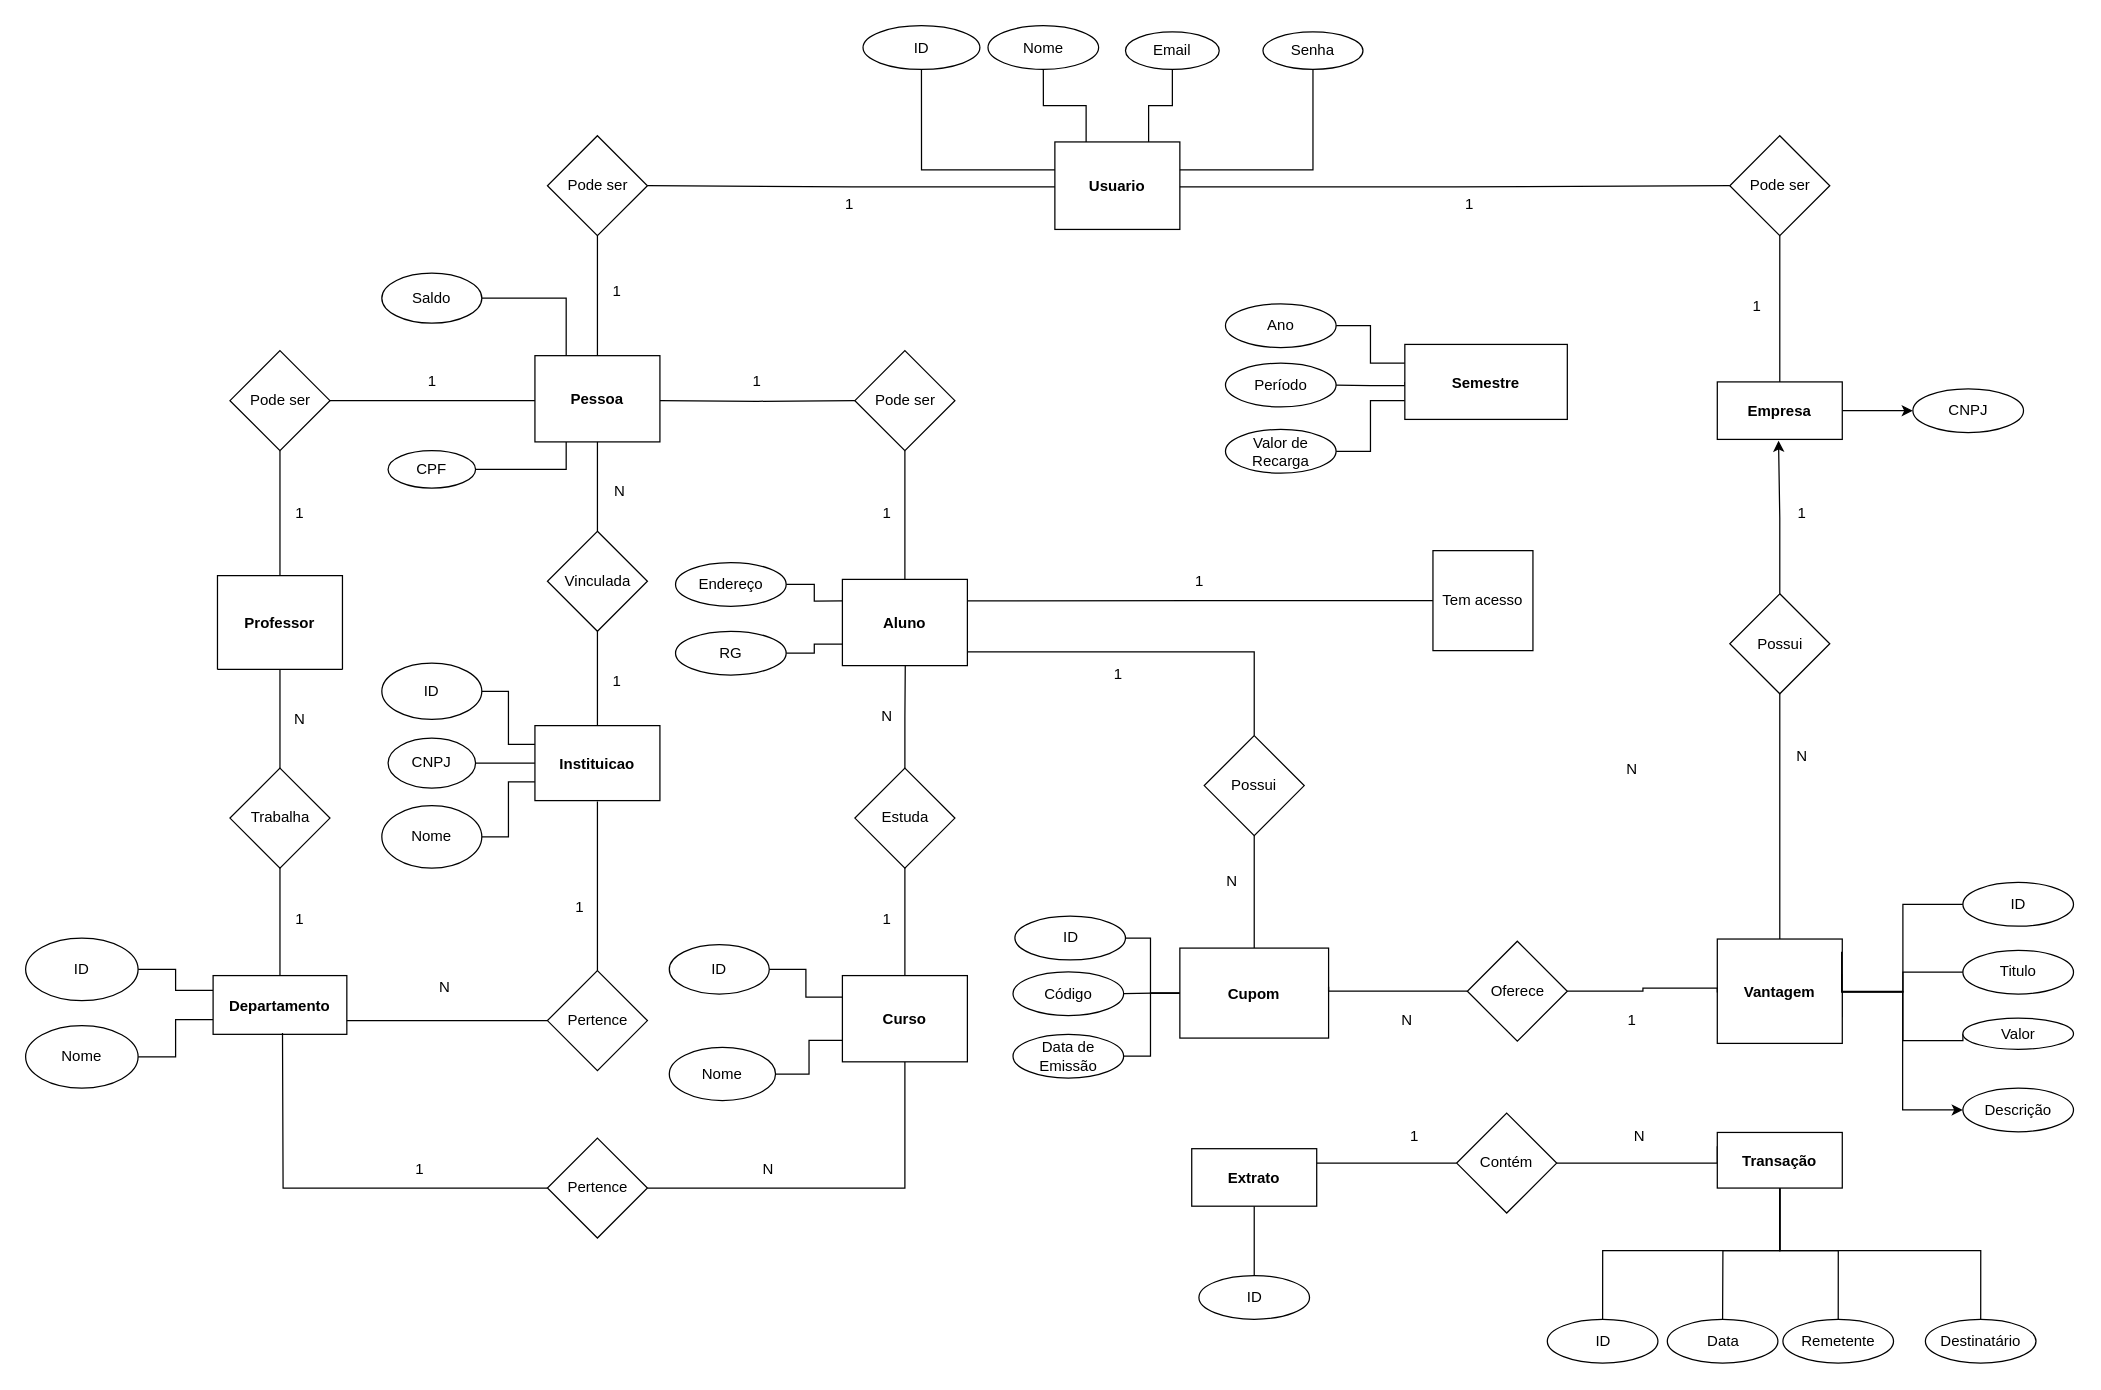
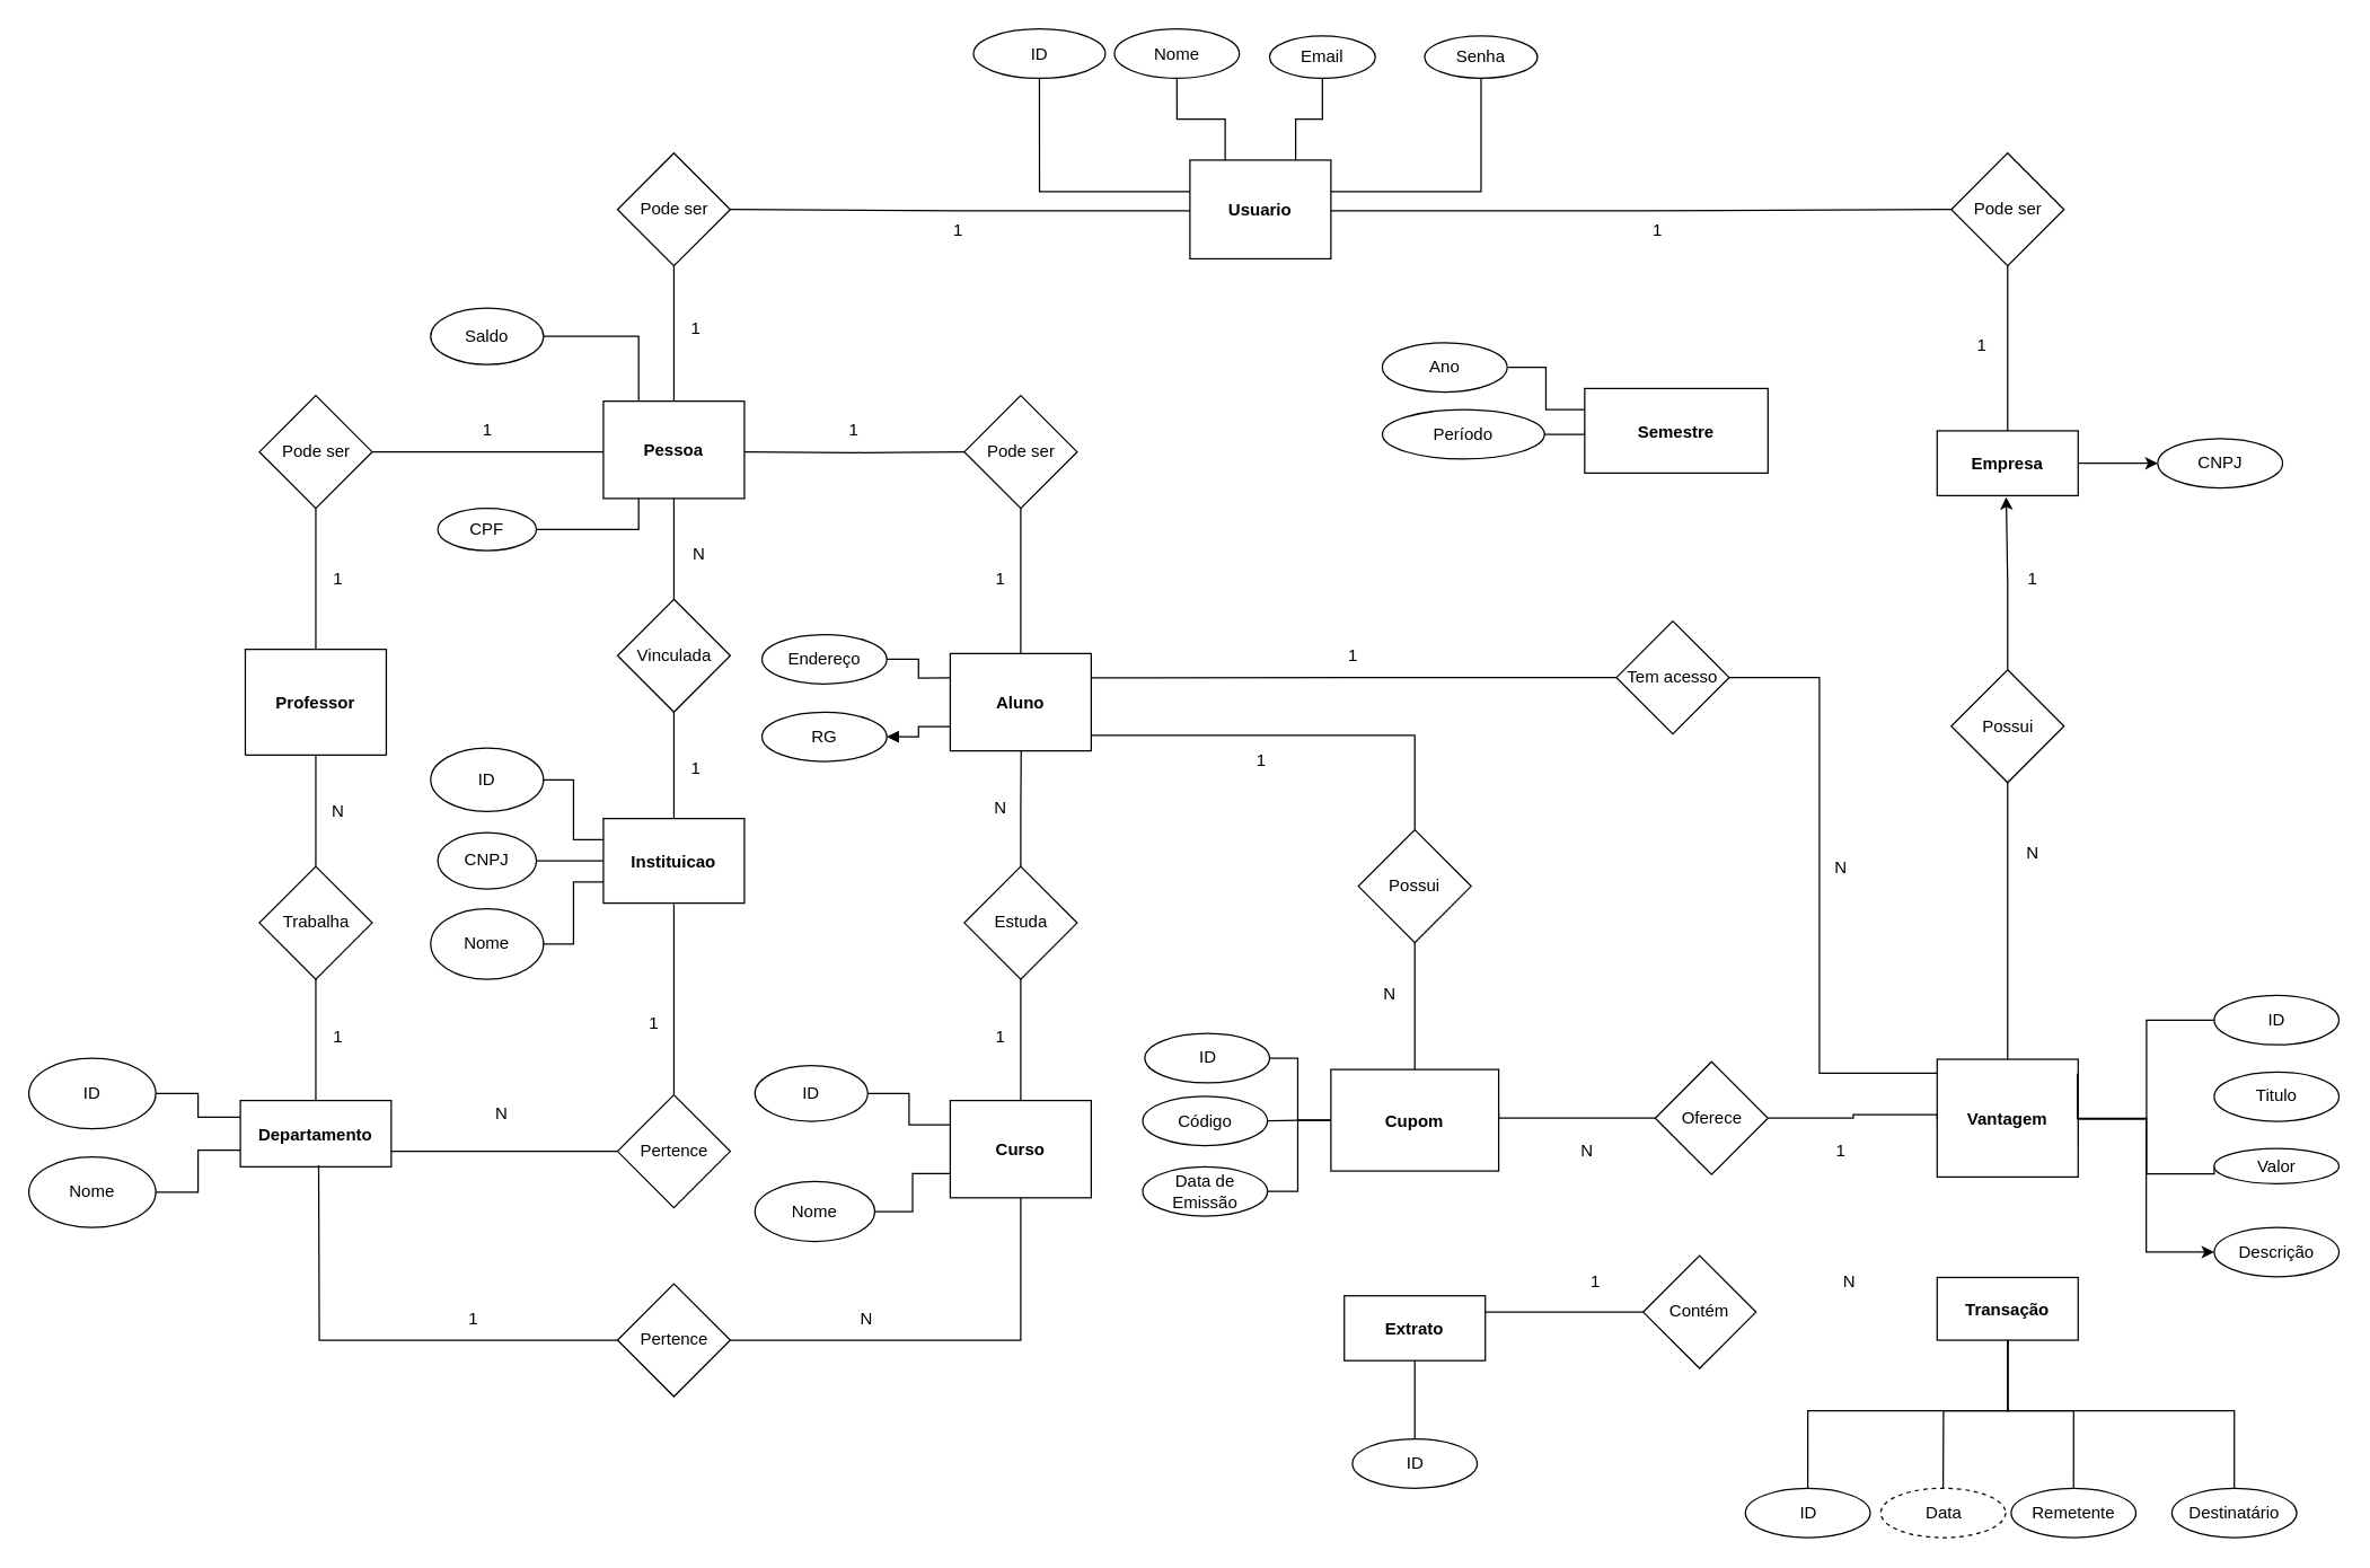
- <mxCell id="155" value="Período" style="ellipse;whiteSpace=wrap;html=1;" parent="1" vertex="1"><mxGeometry x="980" y="290" width="88.5" height="35" as="geometry" /></mxCell>
+ <mxCell id="155" value="Período" style="ellipse;whiteSpace=wrap;html=1;" parent="1" vertex="1"><mxGeometry x="980" y="290" width="115" height="35" as="geometry" /></mxCell>
- <mxCell id="48" style="edgeStyle=orthogonalEdgeStyle;rounded=0;orthogonalLoop=1;jettySize=auto;html=1;exitX=0;exitY=0.75;exitDx=0;exitDy=0;entryX=1;entryY=0.5;entryDx=0;entryDy=0;endArrow=none;startFill=0;" parent="1" source="49" target="154" edge="1"><mxGeometry relative="1" as="geometry" /></mxCell>
- <mxCell id="154" value="Valor de Recarga" style="ellipse;whiteSpace=wrap;html=1;" parent="1" vertex="1"><mxGeometry x="980" y="343" width="88.5" height="35" as="geometry" /></mxCell>
- <mxCell id="129" value="Tem acesso" style="whiteSpace=wrap;html=1;rounded=0;" parent="1" vertex="1"><mxGeometry x="1146" y="440" width="80" height="80" as="geometry" /></mxCell>
+ <mxCell id="129" value="Tem acesso" style="rhombus;whiteSpace=wrap;html=1;" parent="1" vertex="1"><mxGeometry x="1146" y="440" width="80" height="80" as="geometry" /></mxCell>
- <mxCell id="17" style="edgeStyle=orthogonalEdgeStyle;rounded=0;orthogonalLoop=1;jettySize=auto;html=1;exitX=0;exitY=0.75;exitDx=0;exitDy=0;entryX=1;entryY=0.5;entryDx=0;entryDy=0;endArrow=none;startFill=0;" parent="1" source="18" target="152" edge="1"><mxGeometry relative="1" as="geometry" /></mxCell>
+ <mxCell id="17" style="edgeStyle=orthogonalEdgeStyle;rounded=0;orthogonalLoop=1;jettySize=auto;html=1;exitX=0;exitY=0.75;exitDx=0;exitDy=0;entryX=1;entryY=0.5;entryDx=0;entryDy=0;endArrow=block;startFill=0;" parent="1" source="18" target="152" edge="1"><mxGeometry relative="1" as="geometry" /></mxCell>
+ <mxCell id="39" style="edgeStyle=orthogonalEdgeStyle;rounded=0;orthogonalLoop=1;jettySize=auto;html=1;exitX=0.01;exitY=0.119;exitDx=0;exitDy=0;exitPerimeter=0;entryX=1;entryY=0.5;entryDx=0;entryDy=0;endArrow=none;startFill=0;startArrow=none;" parent="1" source="42" target="129" edge="1"><mxGeometry relative="1" as="geometry"><mxPoint x="1170" y="380" as="targetPoint" /><Array as="points"><mxPoint x="1290" y="761" /><mxPoint x="1290" y="480" /></Array></mxGeometry></mxCell>
- <mxCell id="162" style="edgeStyle=orthogonalEdgeStyle;rounded=0;orthogonalLoop=1;jettySize=auto;html=1;exitX=0;exitY=0.5;exitDx=0;exitDy=0;entryX=0.995;entryY=0.338;entryDx=0;entryDy=0;entryPerimeter=0;endArrow=none;startFill=0;" parent="1" source="158" target="42" edge="1"><mxGeometry relative="1" as="geometry"><Array as="points"><mxPoint x="1522" y="777" /><mxPoint x="1522" y="793" /><mxPoint x="1473" y="793" /></Array></mxGeometry></mxCell>
- <mxCell id="52" style="edgeStyle=orthogonalEdgeStyle;rounded=0;orthogonalLoop=1;jettySize=auto;html=1;exitX=0;exitY=0.25;exitDx=0;exitDy=0;entryX=1;entryY=0.5;entryDx=0;entryDy=0;endArrow=none;startFill=0;" parent="1" source="57" target="73" edge="1"><mxGeometry relative="1" as="geometry"><Array as="points"><mxPoint x="1374" y="930" /></Array></mxGeometry></mxCell>
- <mxCell id="166" value="Data" style="ellipse;whiteSpace=wrap;html=1;" parent="1" vertex="1"><mxGeometry x="1333.5" y="1055" width="88.5" height="35" as="geometry" /></mxCell>
+ <mxCell id="166" value="Data" style="ellipse;whiteSpace=wrap;html=1;dashed=1;" parent="1" vertex="1"><mxGeometry x="1333.5" y="1055" width="88.5" height="35" as="geometry" /></mxCell>
